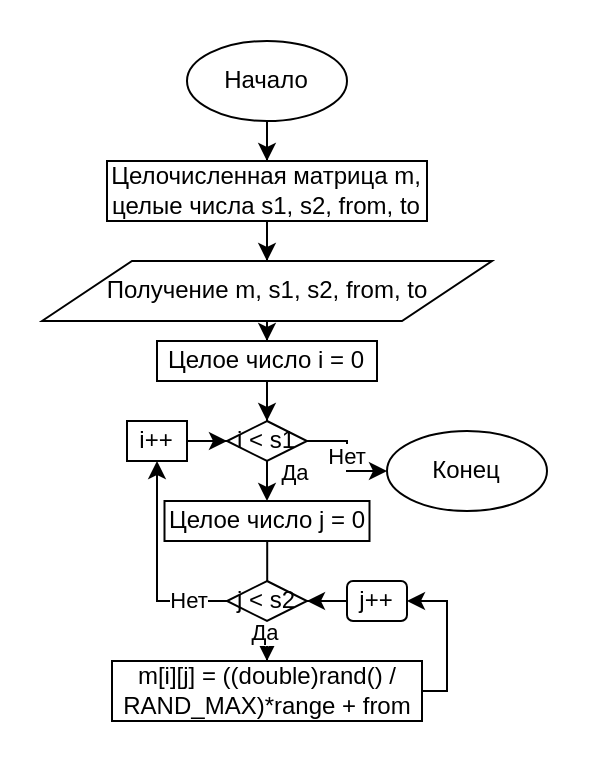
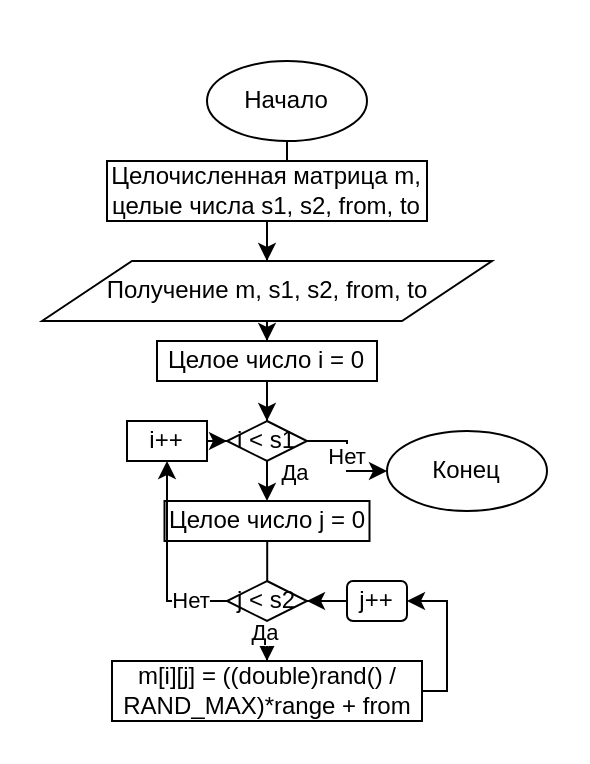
- <mxCell id="3" value="Начало" style="ellipse;whiteSpace=wrap;html=1;" vertex="1" parent="1"><mxGeometry x="93" y="20" width="80" height="40" as="geometry" /></mxCell>
+ <mxCell id="3" value="Начало" style="ellipse;whiteSpace=wrap;html=1;" vertex="1" parent="1"><mxGeometry x="103" y="30" width="80" height="40" as="geometry" /></mxCell>
- <mxCell id="12" value="i++" style="rounded=0;whiteSpace=wrap;html=1;" vertex="1" parent="1"><mxGeometry x="63" y="210" width="30" height="20" as="geometry" /></mxCell>
+ <mxCell id="12" value="i++" style="rounded=0;whiteSpace=wrap;html=1;" vertex="1" parent="1"><mxGeometry x="63" y="210" width="40" height="20" as="geometry" /></mxCell>
